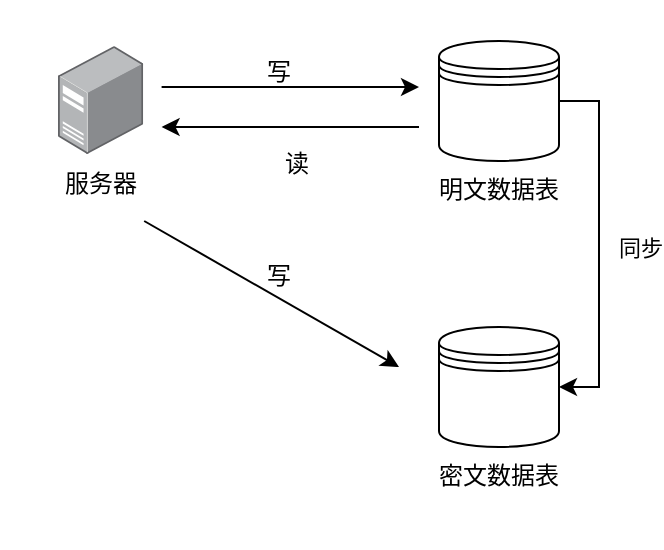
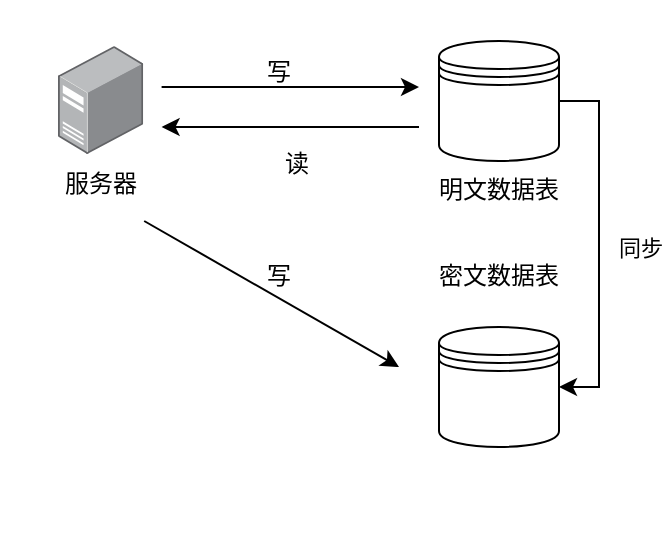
- <mxCell id="13" value="密文数据表" style="text;html=1;align=center;verticalAlign=middle;resizable=0;points=[];autosize=1;strokeColor=none;fillColor=none;" vertex="1" parent="1"><mxGeometry x="209" y="223" width="80" height="30" as="geometry" /></mxCell>
+ <mxCell id="13" value="密文数据表" style="text;html=1;align=center;verticalAlign=middle;resizable=0;points=[];autosize=1;strokeColor=none;fillColor=none;" vertex="1" parent="1"><mxGeometry x="209" y="123" width="80" height="30" as="geometry" /></mxCell>
